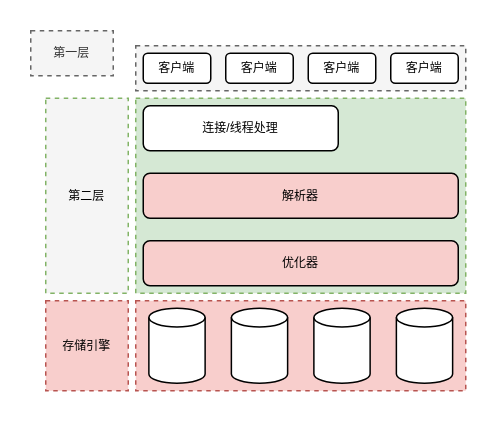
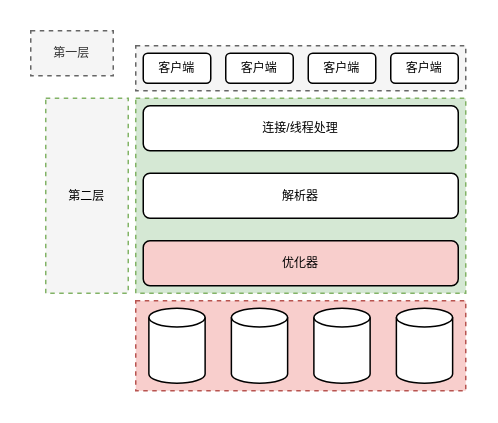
- <mxCell id="10" value="连接/线程处理" style="rounded=1;whiteSpace=wrap;html=1;fontSize=8;" vertex="1" parent="1"><mxGeometry x="95" y="70" width="130" height="30" as="geometry" /></mxCell>
+ <mxCell id="10" value="连接/线程处理" style="rounded=1;whiteSpace=wrap;html=1;fontSize=8;" vertex="1" parent="1"><mxGeometry x="95" y="70" width="210" height="30" as="geometry" /></mxCell>
- <mxCell id="11" value="解析器" style="rounded=1;whiteSpace=wrap;html=1;fontSize=8;fillColor=#f8cecc;" vertex="1" parent="1"><mxGeometry x="95" y="115" width="210" height="30" as="geometry" /></mxCell>
+ <mxCell id="11" value="解析器" style="rounded=1;whiteSpace=wrap;html=1;fontSize=8;" vertex="1" parent="1"><mxGeometry x="95" y="115" width="210" height="30" as="geometry" /></mxCell>
- <mxCell id="18" value="存储引擎" style="rounded=0;whiteSpace=wrap;html=1;fillColor=#f8cecc;strokeColor=#b85450;dashed=1;fontSize=8;" vertex="1" parent="1"><mxGeometry x="30" y="200" width="55" height="60" as="geometry" /></mxCell>
